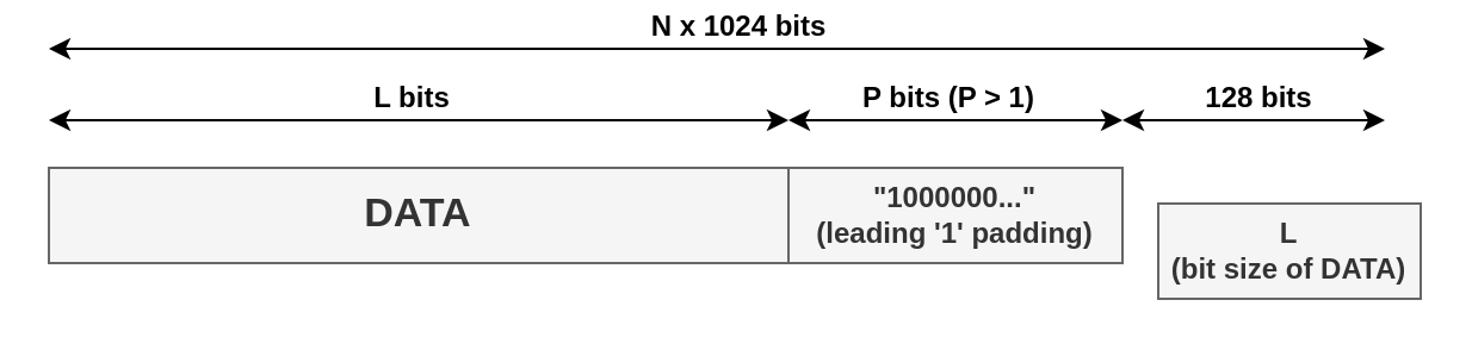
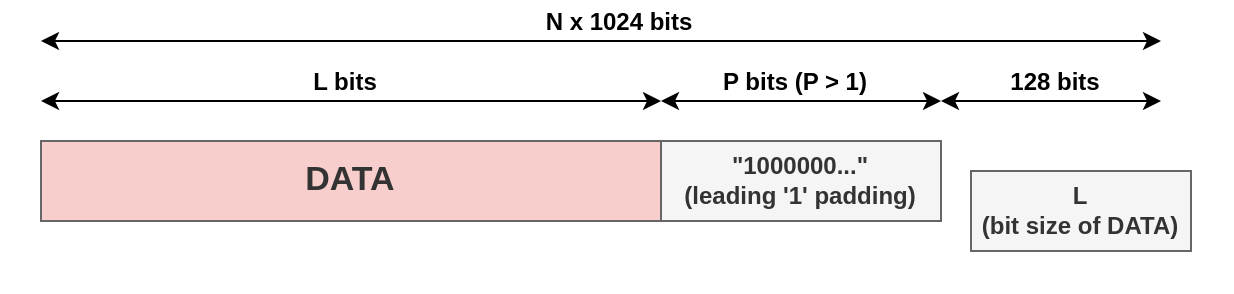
- <mxCell id="2" value="&lt;font style=&quot;font-size: 17px;&quot;&gt;DATA&lt;/font&gt;" style="rounded=0;whiteSpace=wrap;html=1;fontStyle=1;fillColor=#f5f5f5;fontColor=#333333;strokeColor=#666666;" vertex="1" parent="1"><mxGeometry x="20" y="70" width="310" height="40" as="geometry" /></mxCell>
+ <mxCell id="2" value="&lt;font style=&quot;font-size: 17px;&quot;&gt;DATA&lt;/font&gt;" style="rounded=0;whiteSpace=wrap;html=1;fontStyle=1;fillColor=#f8cecc;fontColor=#333333;strokeColor=#666666;" vertex="1" parent="1"><mxGeometry x="20" y="70" width="310" height="40" as="geometry" /></mxCell>
